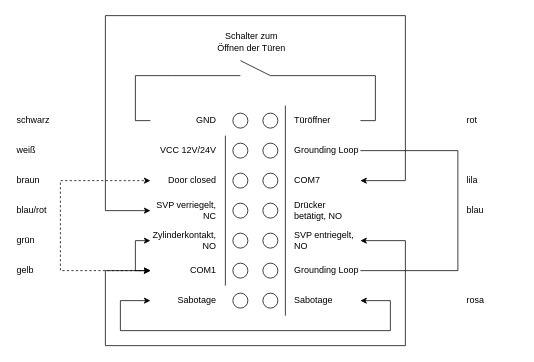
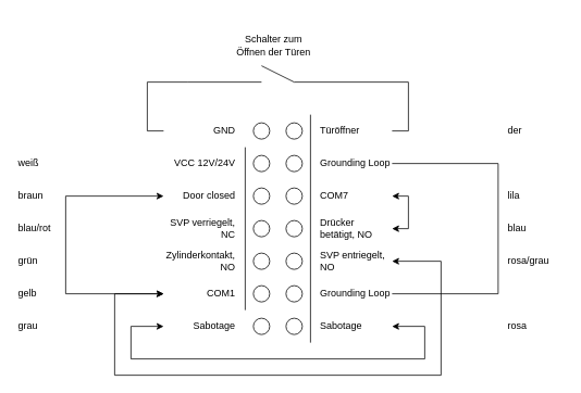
- <mxCell id="53" value="" style="endArrow=classic;startArrow=classic;html=1;rounded=0;exitX=0;exitY=0.5;exitDx=0;exitDy=0;entryX=1;entryY=0.5;entryDx=0;entryDy=0;" edge="1" parent="1" source="21" target="27"><mxGeometry width="50" height="50" relative="1" as="geometry"><mxPoint x="180" y="290" as="sourcePoint" /><mxPoint x="530" y="240" as="targetPoint" /><Array as="points"><mxPoint x="140" y="280" /><mxPoint x="140" y="20" /><mxPoint x="540" y="20" /><mxPoint x="540" y="240" /></Array></mxGeometry></mxCell>
- <mxCell id="39" value="schwarz" style="text;html=1;align=left;verticalAlign=middle;resizable=0;points=[];autosize=1;strokeColor=none;fillColor=none;" vertex="1" parent="1"><mxGeometry x="20" y="150" width="60" height="20" as="geometry" /></mxCell>
- <mxCell id="37" value="rot" style="text;html=1;align=left;verticalAlign=middle;resizable=0;points=[];autosize=1;strokeColor=none;fillColor=none;" vertex="1" parent="1"><mxGeometry x="620" y="150" width="30" height="20" as="geometry" /></mxCell>
+ <mxCell id="37" value="der" style="text;html=1;align=left;verticalAlign=middle;resizable=0;points=[];autosize=1;strokeColor=none;fillColor=none;" vertex="1" parent="1"><mxGeometry x="620" y="150" width="30" height="20" as="geometry" /></mxCell>
+ <mxCell id="50" value="" style="endArrow=classic;startArrow=classic;html=1;rounded=0;exitX=1;exitY=0.5;exitDx=0;exitDy=0;entryX=1;entryY=0.5;entryDx=0;entryDy=0;" edge="1" parent="1" source="28" target="27"><mxGeometry width="50" height="50" relative="1" as="geometry"><mxPoint x="370" y="300" as="sourcePoint" /><mxPoint x="420" y="250" as="targetPoint" /><Array as="points"><mxPoint x="500" y="280" /><mxPoint x="500" y="240" /></Array></mxGeometry></mxCell>
- <mxCell id="36" value="" style="endArrow=classic;html=1;rounded=0;entryX=0;entryY=0.5;entryDx=0;entryDy=0;exitX=0;exitY=0.5;exitDx=0;exitDy=0;startArrow=classic;startFill=1;endFill=1;dashed=1;" edge="1" parent="1" source="23" target="20"><mxGeometry width="50" height="50" relative="1" as="geometry"><mxPoint x="220" y="360" as="sourcePoint" /><mxPoint x="250" y="240" as="targetPoint" /><Array as="points"><mxPoint x="80" y="360" /><mxPoint x="80" y="240" /></Array></mxGeometry></mxCell>
+ <mxCell id="36" value="" style="endArrow=classic;html=1;rounded=0;entryX=0;entryY=0.5;entryDx=0;entryDy=0;exitX=0;exitY=0.5;exitDx=0;exitDy=0;startArrow=classic;startFill=1;endFill=1;" edge="1" parent="1" source="23" target="20"><mxGeometry width="50" height="50" relative="1" as="geometry"><mxPoint x="220" y="360" as="sourcePoint" /><mxPoint x="250" y="240" as="targetPoint" /><Array as="points"><mxPoint x="80" y="360" /><mxPoint x="80" y="240" /></Array></mxGeometry></mxCell>
+ <mxCell id="48" value="rosa/grau" style="text;html=1;align=left;verticalAlign=middle;resizable=0;points=[];autosize=1;strokeColor=none;fillColor=none;" vertex="1" parent="1"><mxGeometry x="620" y="310" width="70" height="20" as="geometry" /></mxCell>
- <mxCell id="51" value="" style="endArrow=classic;startArrow=classic;html=1;rounded=0;exitX=0;exitY=0.5;exitDx=0;exitDy=0;entryX=0;entryY=0.5;entryDx=0;entryDy=0;" edge="1" parent="1" source="22" target="23"><mxGeometry width="50" height="50" relative="1" as="geometry"><mxPoint x="370" y="290" as="sourcePoint" /><mxPoint x="420" y="240" as="targetPoint" /><Array as="points"><mxPoint x="180" y="320" /><mxPoint x="180" y="360" /></Array></mxGeometry></mxCell>
+ <mxCell id="45" value="grau" style="text;html=1;align=left;verticalAlign=middle;resizable=0;points=[];autosize=1;strokeColor=none;fillColor=none;" vertex="1" parent="1"><mxGeometry x="20" y="390" width="40" height="20" as="geometry" /></mxCell>
